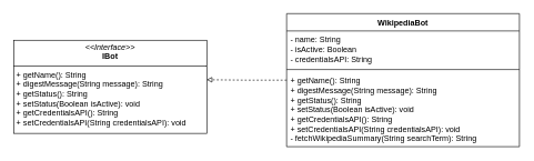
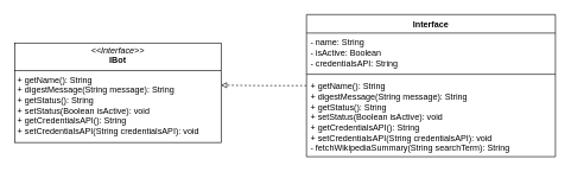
- <mxCell id="3" value="WikipediaBot" style="swimlane;fontStyle=1;align=center;verticalAlign=top;childLayout=stackLayout;horizontal=1;startSize=26;horizontalStack=0;resizeParent=1;resizeParentMax=0;resizeLast=0;collapsible=1;marginBottom=0;whiteSpace=wrap;html=1;" vertex="1" parent="1"><mxGeometry x="430" y="20" width="350" height="200" as="geometry" /></mxCell>
+ <mxCell id="3" value="Interface" style="swimlane;fontStyle=1;align=center;verticalAlign=top;childLayout=stackLayout;horizontal=1;startSize=26;horizontalStack=0;resizeParent=1;resizeParentMax=0;resizeLast=0;collapsible=1;marginBottom=0;whiteSpace=wrap;html=1;" vertex="1" parent="1"><mxGeometry x="430" y="20" width="350" height="200" as="geometry" /></mxCell>
